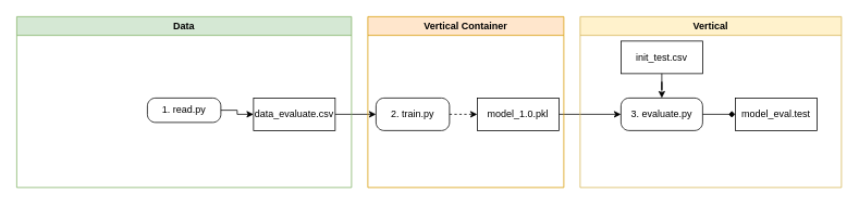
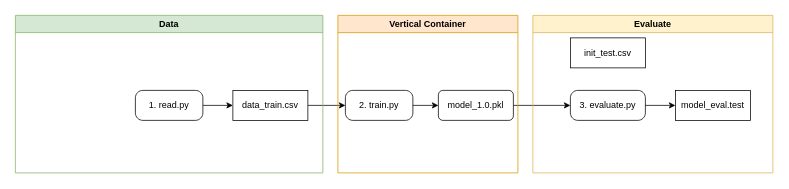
- <mxCell id="13" value="Vertical" style="swimlane;fillColor=#fff2cc;strokeColor=#d6b656;" vertex="1" parent="1"><mxGeometry x="710" y="20" width="320" height="210" as="geometry"><mxRectangle x="760" y="240" width="80" height="23" as="alternateBounds" /></mxGeometry></mxCell>
+ <mxCell id="13" value="Evaluate" style="swimlane;fillColor=#fff2cc;strokeColor=#d6b656;" vertex="1" parent="1"><mxGeometry x="710" y="20" width="320" height="210" as="geometry"><mxRectangle x="760" y="240" width="80" height="23" as="alternateBounds" /></mxGeometry></mxCell>
- <mxCell id="16" style="edgeStyle=orthogonalEdgeStyle;rounded=0;orthogonalLoop=1;jettySize=auto;html=1;entryX=0.5;entryY=0;entryDx=0;entryDy=0;entryPerimeter=0;" edge="1" parent="13" source="14" target="15"><mxGeometry relative="1" as="geometry" /></mxCell>
- <mxCell id="5" value="1. read.py" style="points=[[0.25,0,0],[0.5,0,0],[0.75,0,0],[1,0.25,0],[1,0.5,0],[1,0.75,0],[0.75,1,0],[0.5,1,0],[0.25,1,0],[0,0.75,0],[0,0.5,0],[0,0.25,0]];shape=mxgraph.bpmn.task;whiteSpace=wrap;rectStyle=rounded;size=10;taskMarker=abstract;" vertex="1" parent="4"><mxGeometry x="160" y="100" width="90" height="30" as="geometry" /></mxCell>
+ <mxCell id="5" value="1. read.py" style="points=[[0.25,0,0],[0.5,0,0],[0.75,0,0],[1,0.25,0],[1,0.5,0],[1,0.75,0],[0.75,1,0],[0.5,1,0],[0.25,1,0],[0,0.75,0],[0,0.5,0],[0,0.25,0]];shape=mxgraph.bpmn.task;whiteSpace=wrap;rectStyle=rounded;size=10;taskMarker=abstract;" vertex="1" parent="4"><mxGeometry x="160" y="100" width="90" height="40" as="geometry" /></mxCell>
- <mxCell id="6" value="data_evaluate.csv" style="whiteSpace=wrap;html=1;align=center;" vertex="1" parent="4"><mxGeometry x="290" y="100" width="100" height="40" as="geometry" /></mxCell>
+ <mxCell id="6" value="data_train.csv" style="whiteSpace=wrap;html=1;align=center;" vertex="1" parent="4"><mxGeometry x="290" y="100" width="100" height="40" as="geometry" /></mxCell>
- <mxCell id="12" style="edgeStyle=orthogonalEdgeStyle;rounded=0;orthogonalLoop=1;jettySize=auto;html=1;exitX=1;exitY=0.5;exitDx=0;exitDy=0;exitPerimeter=0;entryX=0;entryY=0.5;entryDx=0;entryDy=0;dashed=1;" edge="1" parent="9" source="10" target="11"><mxGeometry relative="1" as="geometry" /></mxCell>
+ <mxCell id="12" style="edgeStyle=orthogonalEdgeStyle;rounded=0;orthogonalLoop=1;jettySize=auto;html=1;exitX=1;exitY=0.5;exitDx=0;exitDy=0;exitPerimeter=0;entryX=0;entryY=0.5;entryDx=0;entryDy=0;" edge="1" parent="9" source="10" target="11"><mxGeometry relative="1" as="geometry" /></mxCell>
- <mxCell id="11" value="model_1.0.pkl" style="whiteSpace=wrap;html=1;align=center;" vertex="1" parent="9"><mxGeometry x="134" y="100" width="100" height="40" as="geometry" /></mxCell>
+ <mxCell id="11" value="model_1.0.pkl" style="whiteSpace=wrap;html=1;align=center;rounded=1;" vertex="1" parent="9"><mxGeometry x="134" y="100" width="100" height="40" as="geometry" /></mxCell>
- <mxCell id="18" style="edgeStyle=orthogonalEdgeStyle;rounded=0;orthogonalLoop=1;jettySize=auto;html=1;exitX=1;exitY=0.5;exitDx=0;exitDy=0;exitPerimeter=0;entryX=0;entryY=0.5;entryDx=0;entryDy=0;endArrow=diamond;" edge="1" parent="13" source="15" target="17"><mxGeometry relative="1" as="geometry" /></mxCell>
+ <mxCell id="18" style="edgeStyle=orthogonalEdgeStyle;rounded=0;orthogonalLoop=1;jettySize=auto;html=1;exitX=1;exitY=0.5;exitDx=0;exitDy=0;exitPerimeter=0;entryX=0;entryY=0.5;entryDx=0;entryDy=0;" edge="1" parent="13" source="15" target="17"><mxGeometry relative="1" as="geometry" /></mxCell>
